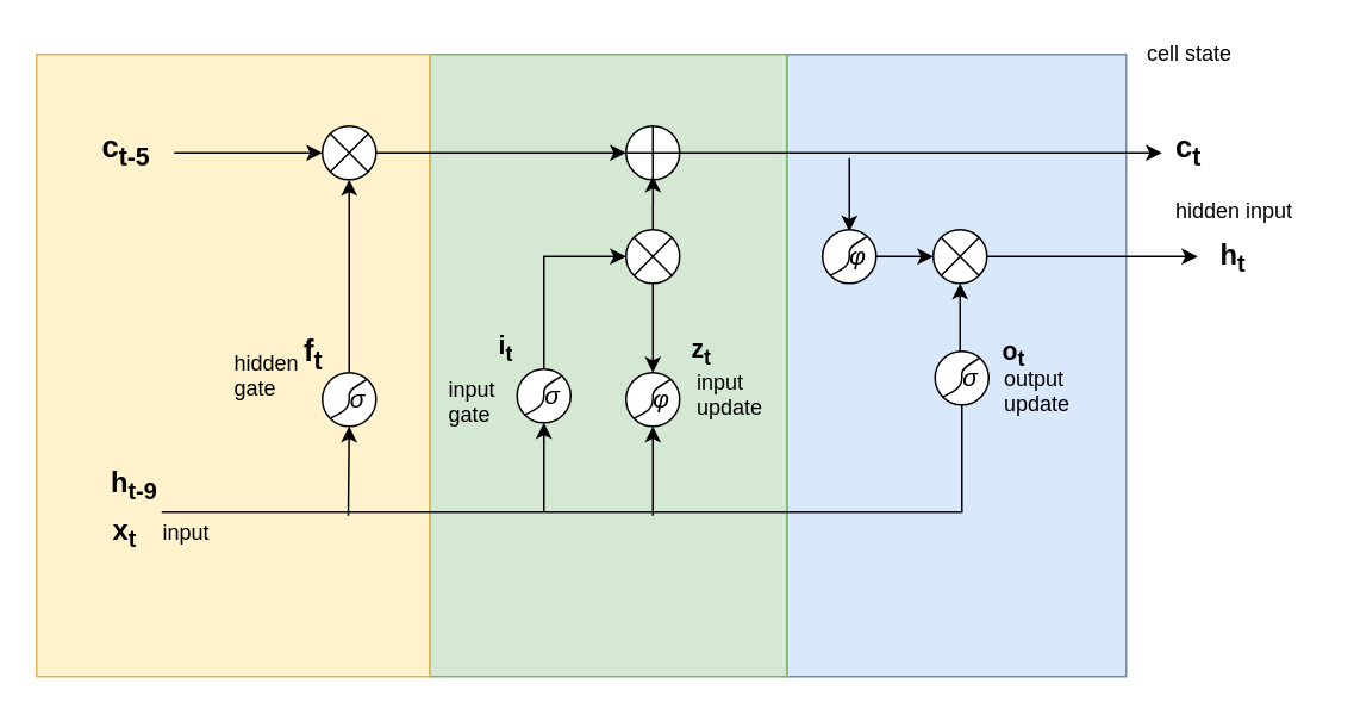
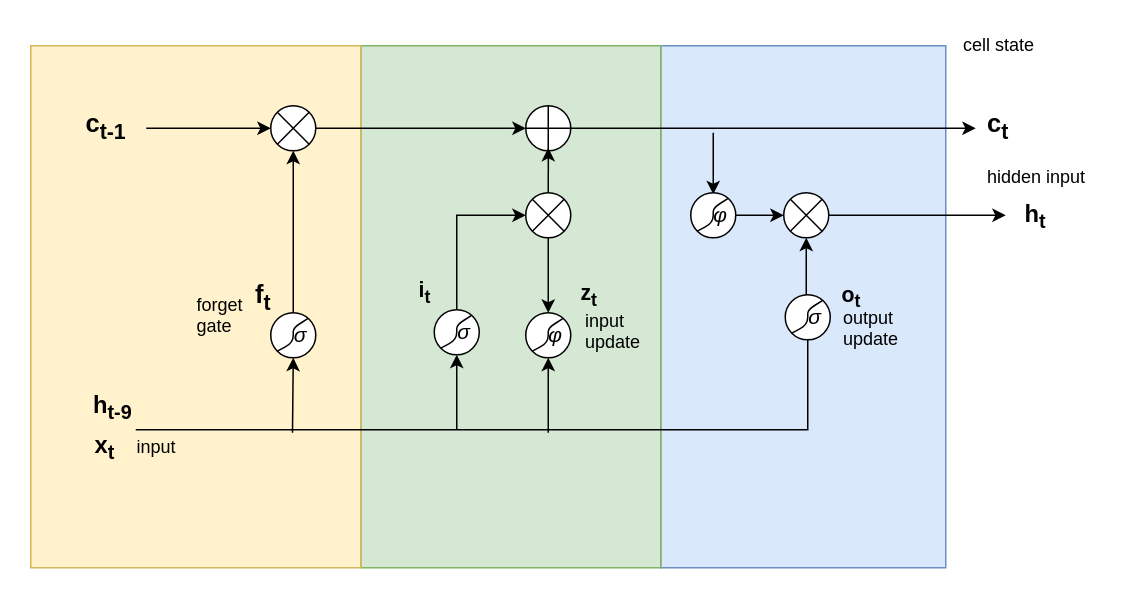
- <mxCell id="5" value="&lt;font style=&quot;font-size: 17px&quot;&gt;&lt;b&gt;c&lt;sub&gt;t-5&lt;/sub&gt;&lt;/b&gt;&lt;/font&gt;" style="text;html=1;resizable=0;points=[];autosize=1;align=left;verticalAlign=top;spacingTop=-4;" parent="1" vertex="1"><mxGeometry x="55" y="70" width="40" height="20" as="geometry" /></mxCell>
+ <mxCell id="5" value="&lt;font style=&quot;font-size: 17px&quot;&gt;&lt;b&gt;c&lt;sub&gt;t-1&lt;/sub&gt;&lt;/b&gt;&lt;/font&gt;" style="text;html=1;resizable=0;points=[];autosize=1;align=left;verticalAlign=top;spacingTop=-4;" parent="1" vertex="1"><mxGeometry x="55" y="70" width="40" height="20" as="geometry" /></mxCell>
- <mxCell id="21" value="hidden &lt;br&gt;gate" style="text;html=1;resizable=0;points=[];autosize=1;align=left;verticalAlign=top;spacingTop=-4;" parent="1" vertex="1"><mxGeometry x="129" y="193" width="50" height="30" as="geometry" /></mxCell>
+ <mxCell id="21" value="forget &lt;br&gt;gate" style="text;html=1;resizable=0;points=[];autosize=1;align=left;verticalAlign=top;spacingTop=-4;" parent="1" vertex="1"><mxGeometry x="129" y="193" width="50" height="30" as="geometry" /></mxCell>
- <mxCell id="28" value="input&amp;nbsp;&lt;br&gt;gate" style="text;html=1;resizable=0;points=[];autosize=1;align=left;verticalAlign=top;spacingTop=-4;" parent="1" vertex="1"><mxGeometry x="249" y="208" width="40" height="30" as="geometry" /></mxCell>
